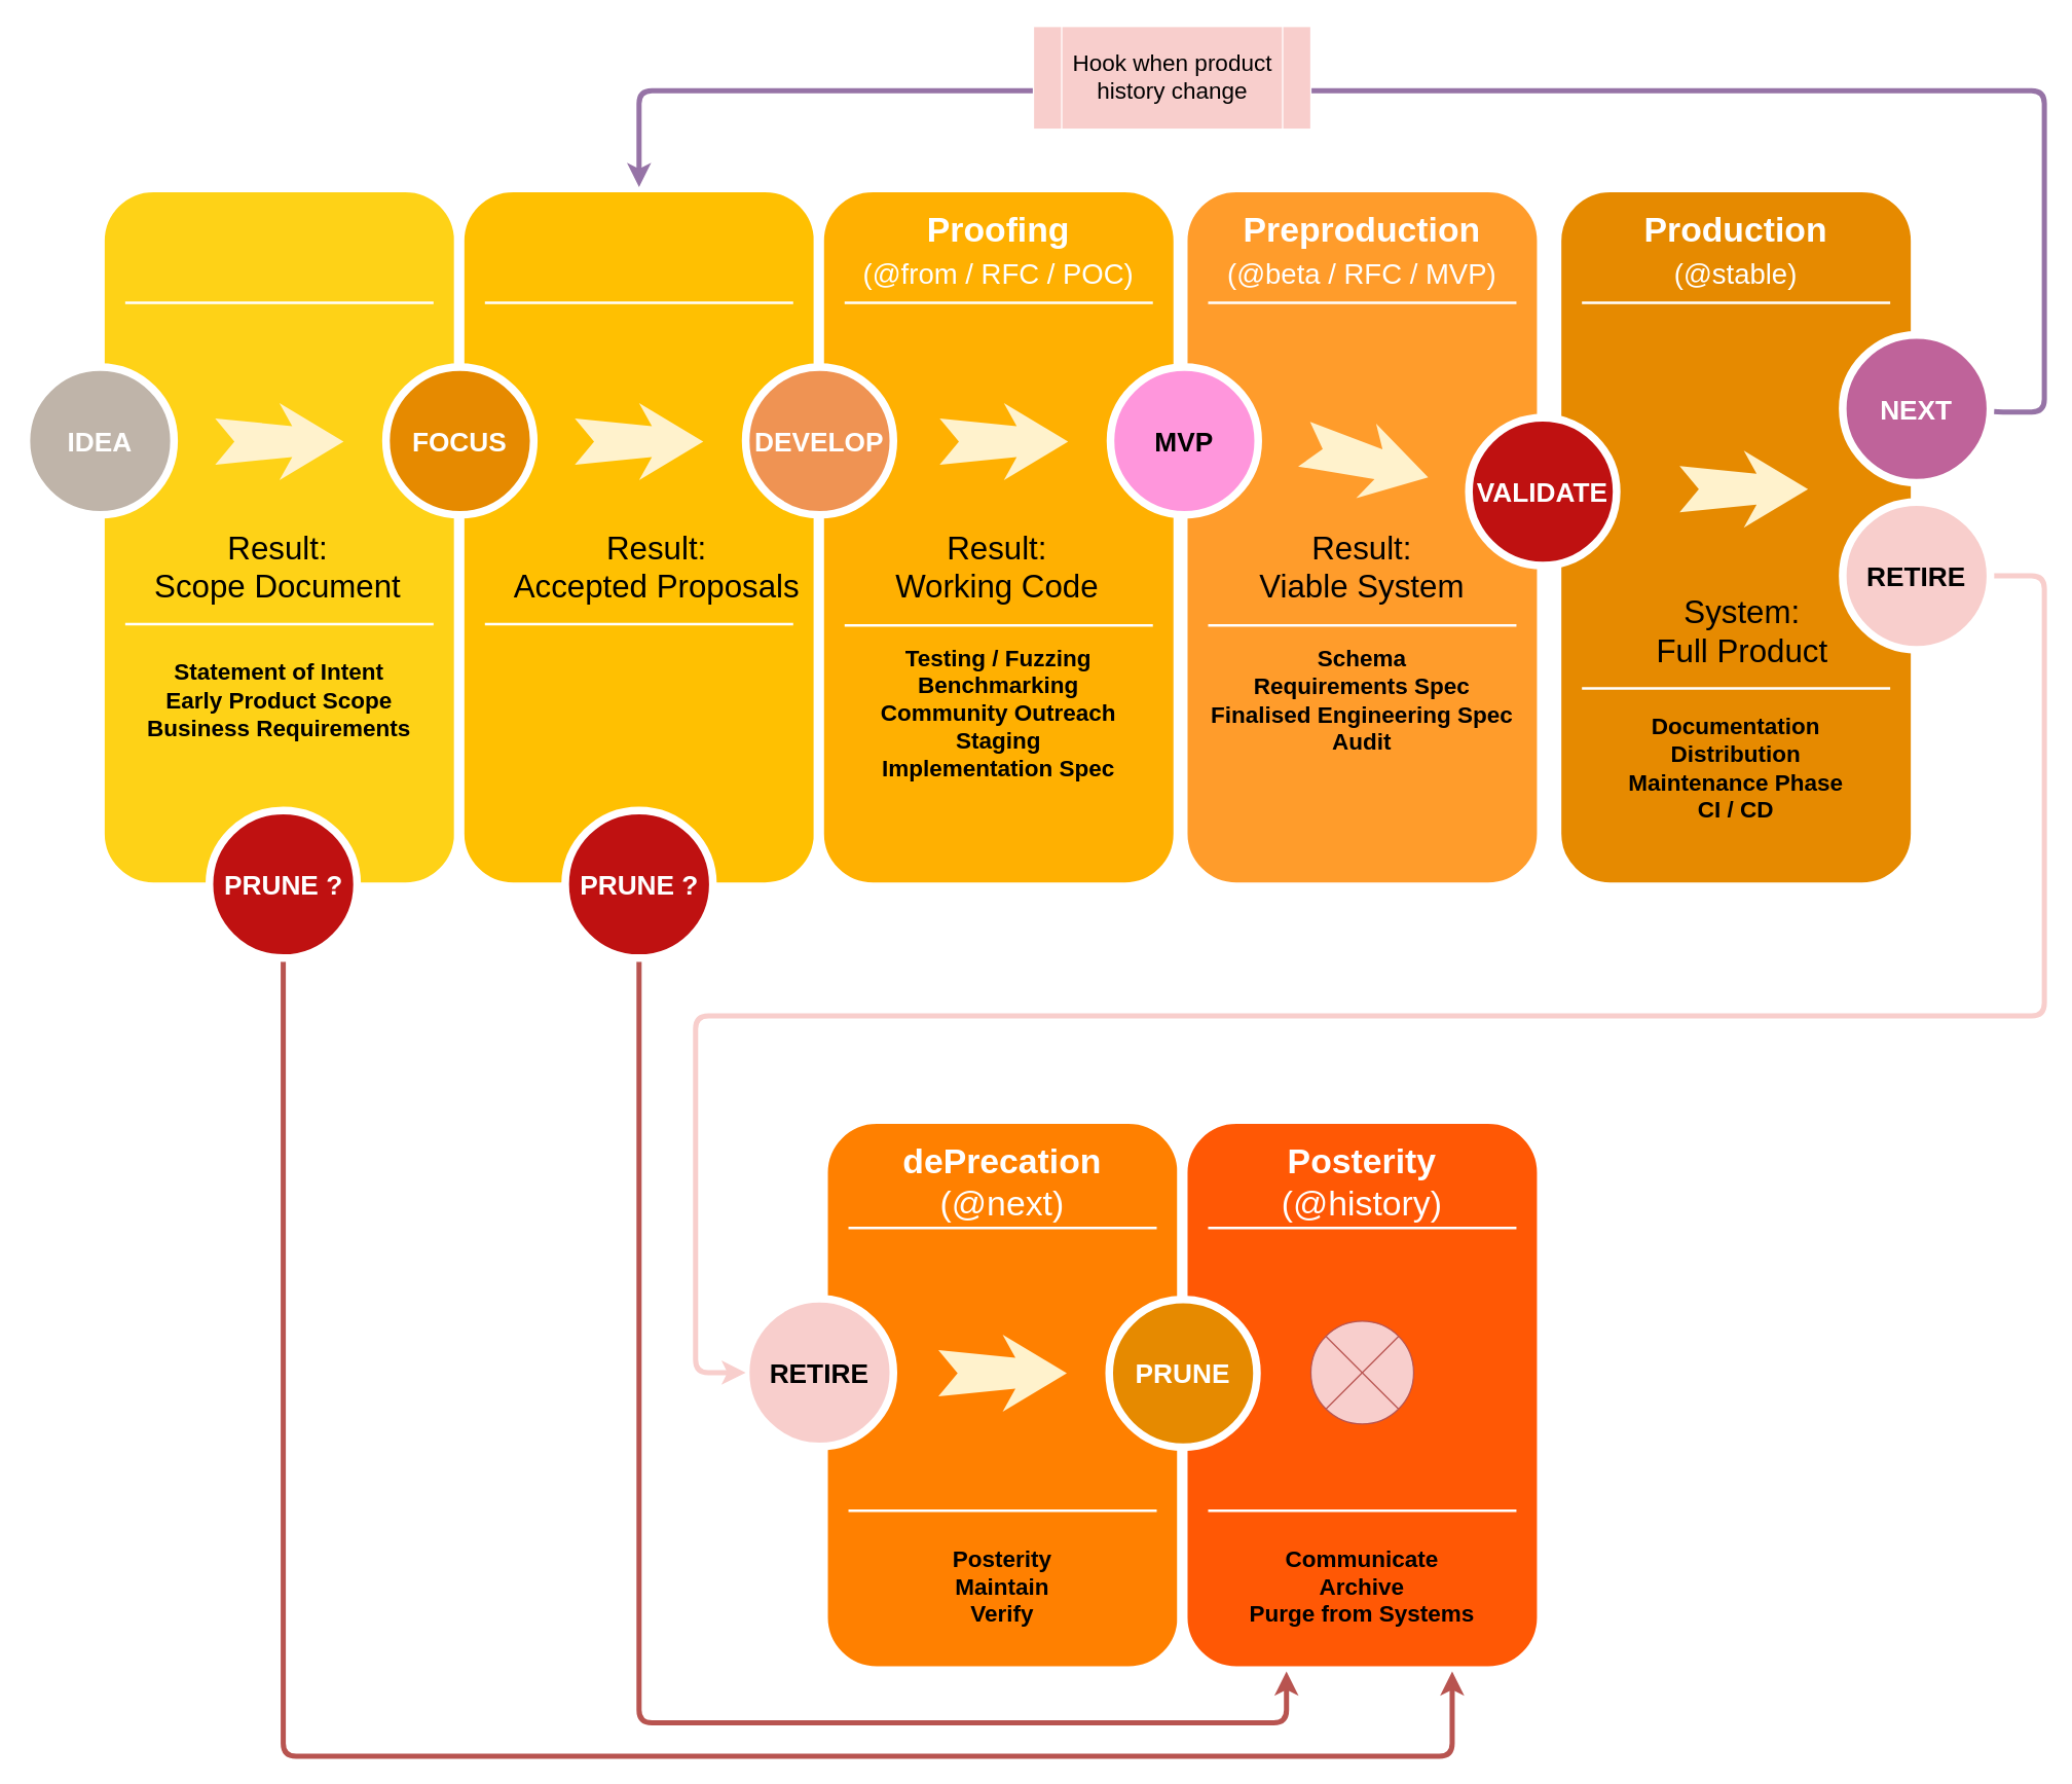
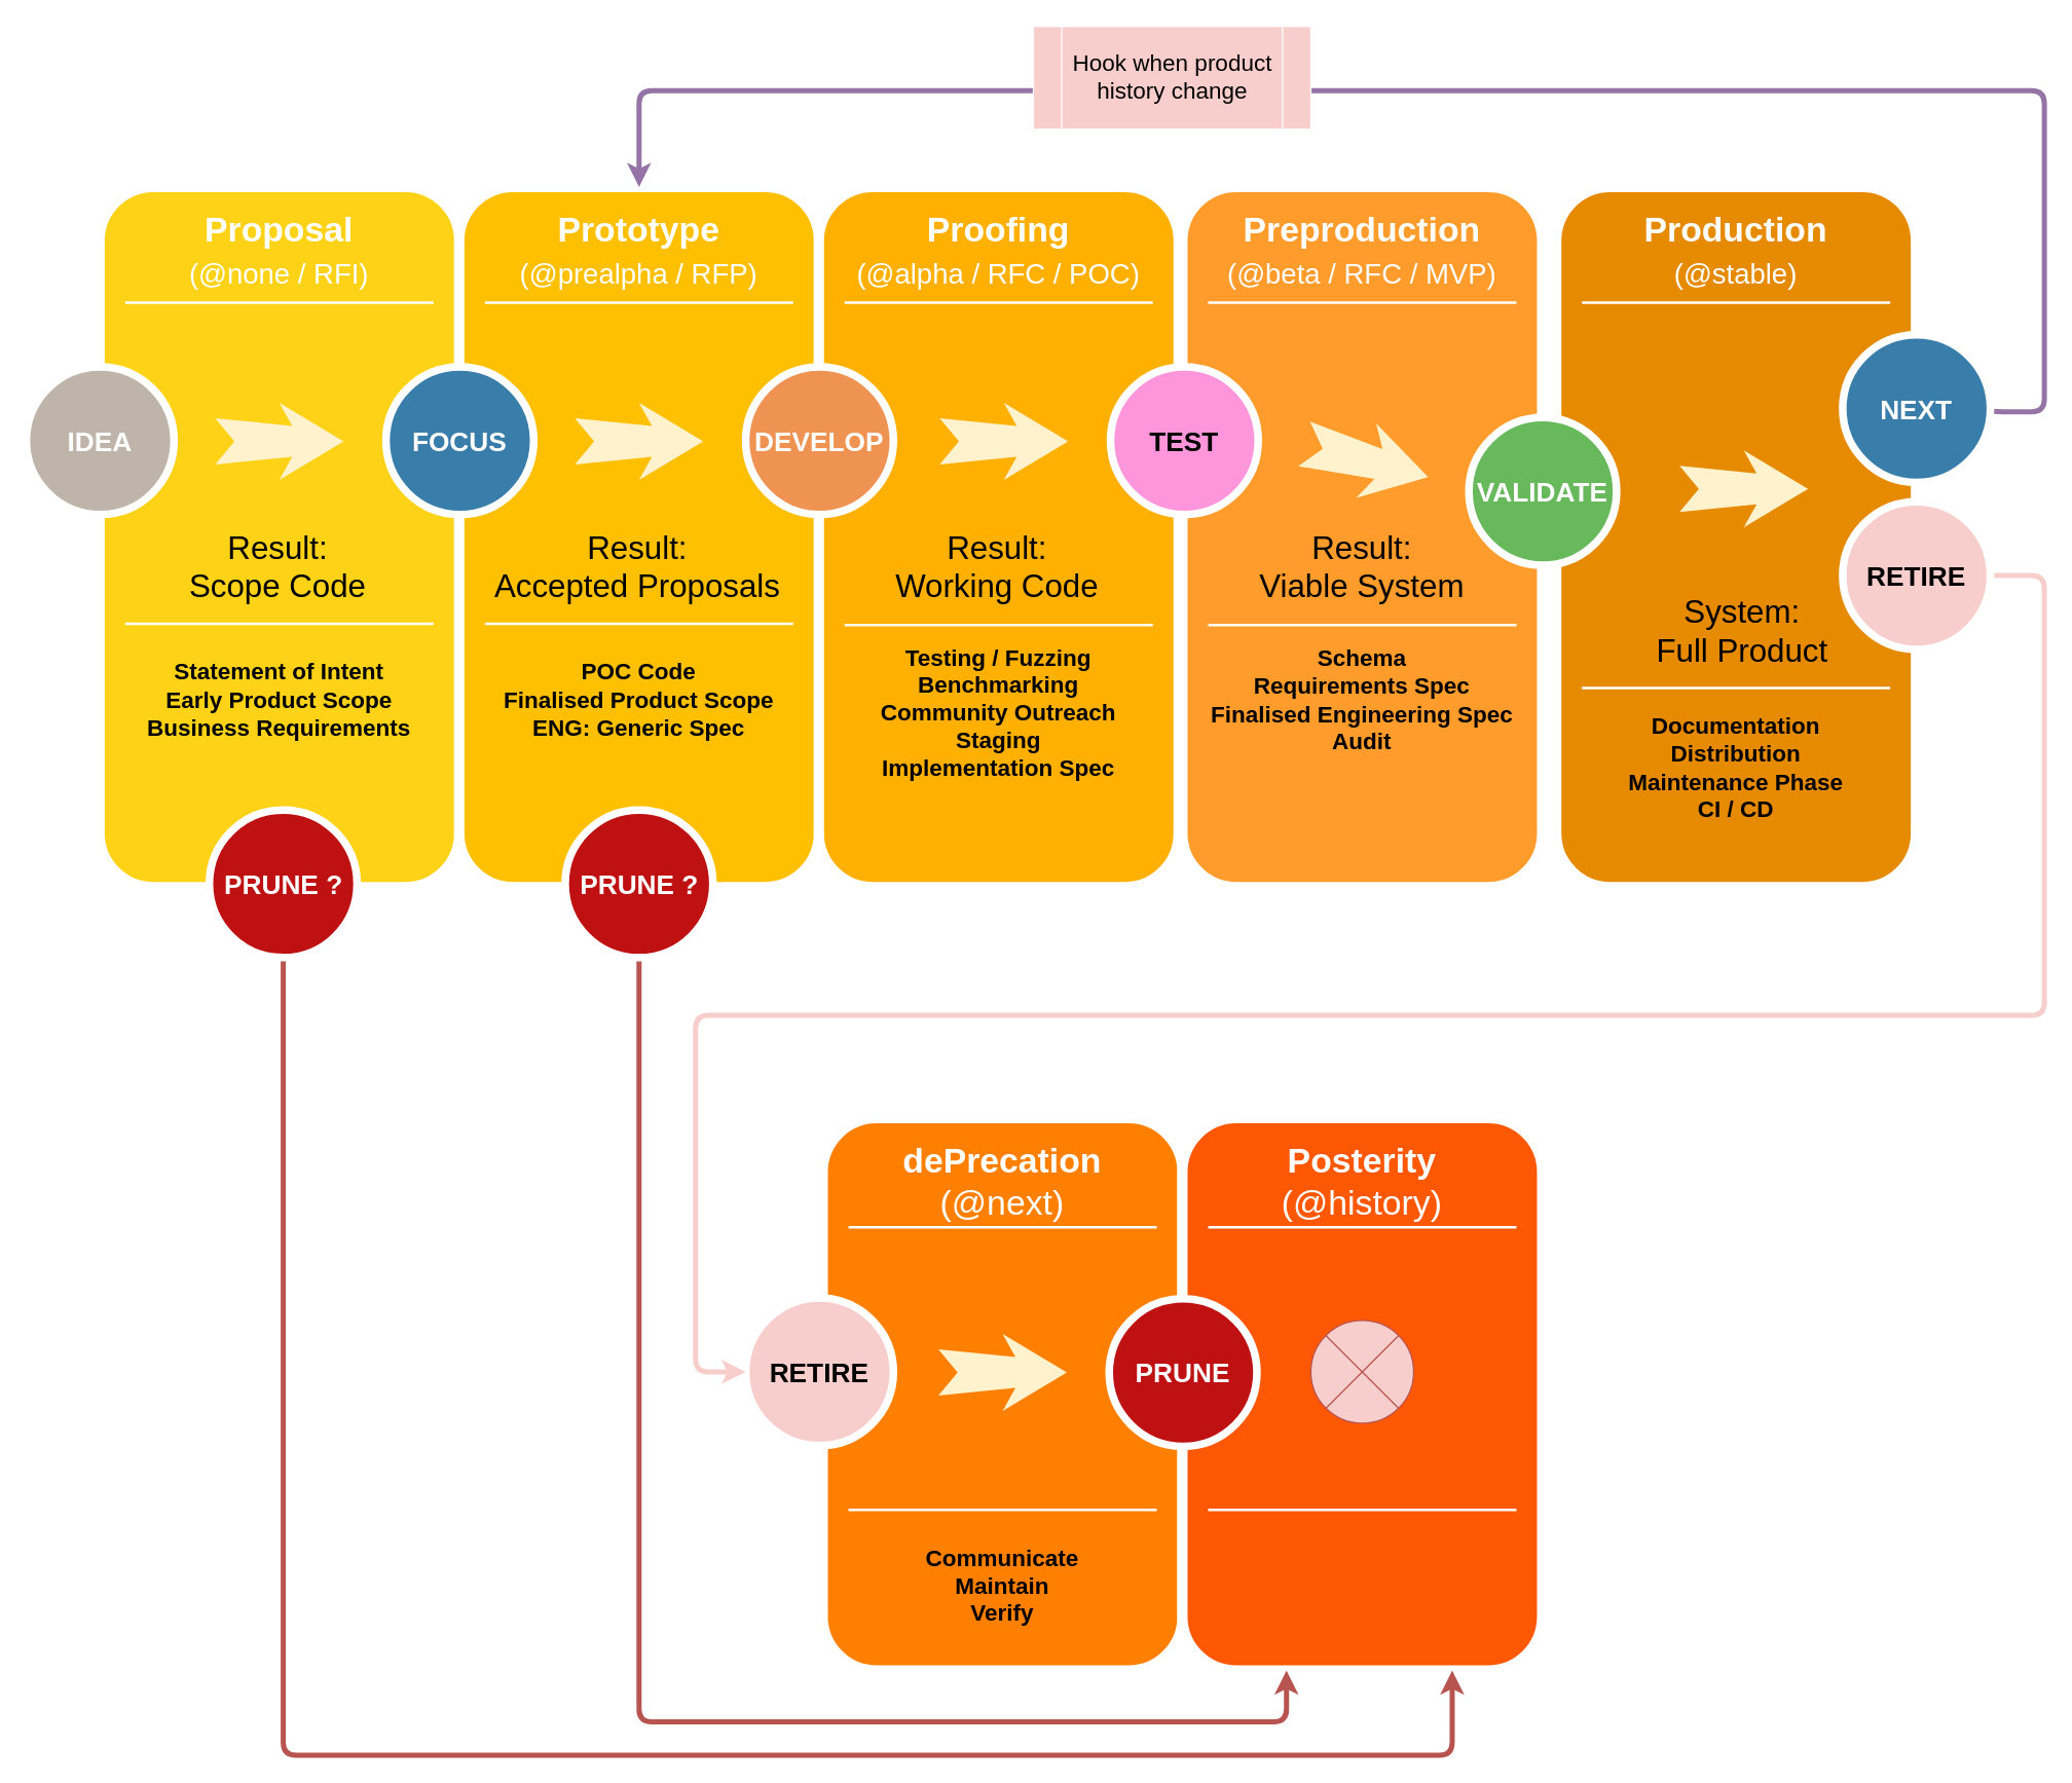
+ <mxCell id="3" value="Proposal&lt;br&gt;&lt;span style=&quot;font-weight: normal&quot;&gt;&lt;font style=&quot;font-size: 22px&quot;&gt;(@none / RFI)&lt;/font&gt;&lt;/span&gt;" style="text;html=1;strokeColor=none;fillColor=none;align=center;verticalAlign=middle;whiteSpace=wrap;rounded=0;shadow=0;fontSize=27;fontColor=#FFFFFF;fontStyle=1" parent="1" vertex="1"><mxGeometry x="77" y="165" width="280" height="60" as="geometry" /></mxCell>
+ <mxCell id="10" value="Prototype&lt;br&gt;&lt;span style=&quot;font-weight: normal&quot;&gt;&lt;font style=&quot;font-size: 22px&quot;&gt;(@prealpha / RFP)&lt;/font&gt;&lt;/span&gt;" style="text;html=1;strokeColor=none;fillColor=none;align=center;verticalAlign=middle;whiteSpace=wrap;rounded=0;shadow=0;fontSize=27;fontColor=#FFFFFF;fontStyle=1" parent="1" vertex="1"><mxGeometry x="357" y="165" width="280" height="60" as="geometry" /></mxCell>
- <mxCell id="17" value="Proofing&lt;br&gt;&lt;span style=&quot;font-weight: normal&quot;&gt;&lt;font style=&quot;font-size: 22px&quot;&gt;(@from / RFC / POC)&lt;/font&gt;&lt;/span&gt;" style="text;html=1;strokeColor=none;fillColor=none;align=center;verticalAlign=middle;whiteSpace=wrap;rounded=0;shadow=0;fontSize=27;fontColor=#FFFFFF;fontStyle=1" parent="1" vertex="1"><mxGeometry x="637" y="165" width="280" height="60" as="geometry" /></mxCell>
+ <mxCell id="17" value="Proofing&lt;br&gt;&lt;span style=&quot;font-weight: normal&quot;&gt;&lt;font style=&quot;font-size: 22px&quot;&gt;(@alpha / RFC / POC)&lt;/font&gt;&lt;/span&gt;" style="text;html=1;strokeColor=none;fillColor=none;align=center;verticalAlign=middle;whiteSpace=wrap;rounded=0;shadow=0;fontSize=27;fontColor=#FFFFFF;fontStyle=1" parent="1" vertex="1"><mxGeometry x="637" y="165" width="280" height="60" as="geometry" /></mxCell>
- <mxCell id="42" value="&lt;h2&gt;NEXT&lt;/h2&gt;" style="ellipse;whiteSpace=wrap;html=1;rounded=0;shadow=0;strokeWidth=6;fontSize=14;align=center;fillColor=#BF639A;strokeColor=#FFFFFF;fontColor=#FFFFFF;" parent="1" vertex="1"><mxGeometry x="1434" y="260" width="115" height="115" as="geometry" /></mxCell>
+ <mxCell id="42" value="&lt;h2&gt;NEXT&lt;/h2&gt;" style="ellipse;whiteSpace=wrap;html=1;rounded=0;shadow=0;strokeWidth=6;fontSize=14;align=center;fillColor=#397daa;strokeColor=#FFFFFF;fontColor=#FFFFFF;" parent="1" vertex="1"><mxGeometry x="1434" y="260" width="115" height="115" as="geometry" /></mxCell>
- <mxCell id="14" value="&lt;h2&gt;&lt;font style=&quot;font-size: 21px&quot;&gt;FOCUS&lt;/font&gt;&lt;/h2&gt;" style="ellipse;whiteSpace=wrap;html=1;rounded=0;shadow=0;strokeWidth=6;fontSize=14;align=center;fillColor=#e68a00;strokeColor=#FFFFFF;fontColor=#FFFFFF;" parent="1" vertex="1"><mxGeometry x="300" y="285" width="115" height="115" as="geometry" /></mxCell>
+ <mxCell id="14" value="&lt;h2&gt;&lt;font style=&quot;font-size: 21px&quot;&gt;FOCUS&lt;/font&gt;&lt;/h2&gt;" style="ellipse;whiteSpace=wrap;html=1;rounded=0;shadow=0;strokeWidth=6;fontSize=14;align=center;fillColor=#397DAA;strokeColor=#FFFFFF;fontColor=#FFFFFF;" parent="1" vertex="1"><mxGeometry x="300" y="285" width="115" height="115" as="geometry" /></mxCell>
- <mxCell id="60" value="&lt;h2&gt;&lt;font style=&quot;font-size: 21px&quot;&gt;MVP&lt;/font&gt;&lt;/h2&gt;" style="ellipse;whiteSpace=wrap;html=1;rounded=0;shadow=0;strokeWidth=6;fontSize=14;align=center;fillColor=#FF96DC;strokeColor=#FFF;" parent="1" vertex="1"><mxGeometry x="864" y="285" width="115" height="115" as="geometry" /></mxCell>
+ <mxCell id="60" value="&lt;h2&gt;&lt;font style=&quot;font-size: 21px&quot;&gt;TEST&lt;/font&gt;&lt;/h2&gt;" style="ellipse;whiteSpace=wrap;html=1;rounded=0;shadow=0;strokeWidth=6;fontSize=14;align=center;fillColor=#FF96DC;strokeColor=#FFF;" parent="1" vertex="1"><mxGeometry x="864" y="285" width="115" height="115" as="geometry" /></mxCell>
- <mxCell id="58" value="&lt;h2&gt;VALIDATE&lt;/h2&gt;" style="ellipse;whiteSpace=wrap;html=1;rounded=0;shadow=0;strokeWidth=6;fontSize=14;align=center;fillColor=#bf1111;strokeColor=#FFFFFF;fontColor=#FFFFFF;" parent="1" vertex="1"><mxGeometry x="1143" y="324.5" width="115" height="115" as="geometry" /></mxCell>
+ <mxCell id="58" value="&lt;h2&gt;VALIDATE&lt;/h2&gt;" style="ellipse;whiteSpace=wrap;html=1;rounded=0;shadow=0;strokeWidth=6;fontSize=14;align=center;fillColor=#68B85C;strokeColor=#FFFFFF;fontColor=#FFFFFF;" parent="1" vertex="1"><mxGeometry x="1143" y="324.5" width="115" height="115" as="geometry" /></mxCell>
- <mxCell id="61" value="&lt;font style=&quot;font-size: 25px&quot;&gt;Result:&lt;br&gt;Scope Document&lt;/font&gt;" style="text;html=1;strokeColor=none;fillColor=none;align=center;verticalAlign=middle;whiteSpace=wrap;rounded=0;" parent="1" vertex="1"><mxGeometry x="101" y="410" width="230" height="60" as="geometry" /></mxCell>
+ <mxCell id="61" value="&lt;font style=&quot;font-size: 25px&quot;&gt;Result:&lt;br&gt;Scope Code&lt;/font&gt;" style="text;html=1;strokeColor=none;fillColor=none;align=center;verticalAlign=middle;whiteSpace=wrap;rounded=0;" parent="1" vertex="1"><mxGeometry x="101" y="410" width="230" height="60" as="geometry" /></mxCell>
- <mxCell id="62" value="&lt;font style=&quot;font-size: 25px&quot;&gt;Result:&lt;br&gt;Accepted Proposals&lt;br&gt;&lt;/font&gt;" style="text;html=1;strokeColor=none;fillColor=none;align=center;verticalAlign=middle;whiteSpace=wrap;rounded=0;" parent="1" vertex="1"><mxGeometry x="396" y="410" width="230" height="60" as="geometry" /></mxCell>
+ <mxCell id="62" value="&lt;font style=&quot;font-size: 25px&quot;&gt;Result:&lt;br&gt;Accepted Proposals&lt;br&gt;&lt;/font&gt;" style="text;html=1;strokeColor=none;fillColor=none;align=center;verticalAlign=middle;whiteSpace=wrap;rounded=0;" parent="1" vertex="1"><mxGeometry x="381" y="410" width="230" height="60" as="geometry" /></mxCell>
+ <mxCell id="11" value="&lt;span style=&quot;font-size: 18px&quot;&gt;POC Code&lt;br&gt;&lt;/span&gt;Finalised Product Scope&lt;br&gt;ENG: Generic Spec&lt;br&gt;&lt;span style=&quot;font-size: 18px&quot;&gt;&lt;br&gt;&lt;/span&gt;" style="text;html=1;strokeColor=none;fillColor=none;align=center;verticalAlign=middle;whiteSpace=wrap;rounded=0;shadow=0;fontSize=18;fontColor=#000;fontStyle=1" parent="1" vertex="1"><mxGeometry x="357" y="498.5" width="280" height="115" as="geometry" /></mxCell>
- <mxCell id="40" value="&lt;h2&gt;PRUNE&lt;/h2&gt;" style="ellipse;whiteSpace=wrap;html=1;rounded=0;shadow=0;strokeWidth=6;fontSize=14;align=center;fillColor=#e68a00;strokeColor=#FFFFFF;fontColor=#FFFFFF;" parent="1" vertex="1"><mxGeometry x="863" y="1010.5" width="115" height="115" as="geometry" /></mxCell>
+ <mxCell id="40" value="&lt;h2&gt;PRUNE&lt;/h2&gt;" style="ellipse;whiteSpace=wrap;html=1;rounded=0;shadow=0;strokeWidth=6;fontSize=14;align=center;fillColor=#BF1111;strokeColor=#FFFFFF;fontColor=#FFFFFF;" parent="1" vertex="1"><mxGeometry x="863" y="1010.5" width="115" height="115" as="geometry" /></mxCell>
- <mxCell id="30" value="&lt;span&gt;Posterity&lt;br&gt;Maintain&lt;/span&gt;&lt;br&gt;&lt;div style=&quot;font-size: 18px&quot;&gt;Verify&lt;/div&gt;" style="text;html=1;strokeColor=none;fillColor=none;align=center;verticalAlign=middle;whiteSpace=wrap;rounded=0;shadow=0;fontSize=18;fontColor=#000000;fontStyle=1" parent="1" vertex="1"><mxGeometry x="640" y="1190" width="280" height="90" as="geometry" /></mxCell>
+ <mxCell id="30" value="&lt;span&gt;Communicate&lt;br&gt;Maintain&lt;/span&gt;&lt;br&gt;&lt;div style=&quot;font-size: 18px&quot;&gt;Verify&lt;/div&gt;" style="text;html=1;strokeColor=none;fillColor=none;align=center;verticalAlign=middle;whiteSpace=wrap;rounded=0;shadow=0;fontSize=18;fontColor=#000000;fontStyle=1" parent="1" vertex="1"><mxGeometry x="640" y="1190" width="280" height="90" as="geometry" /></mxCell>
- <mxCell id="36" value="Communicate&lt;br&gt;Archive&lt;br&gt;Purge from Systems" style="text;html=1;strokeColor=none;fillColor=none;align=center;verticalAlign=middle;whiteSpace=wrap;rounded=0;shadow=0;fontSize=18;fontColor=#000000;fontStyle=1" parent="1" vertex="1"><mxGeometry x="920" y="1190" width="280" height="90" as="geometry" /></mxCell>
